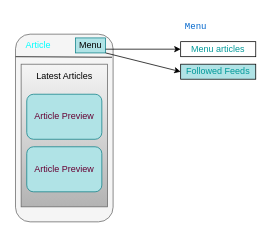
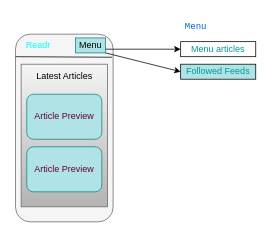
- <mxCell id="4" value="&lt;font&gt;Article&lt;/font&gt;" style="text;html=1;align=center;verticalAlign=middle;resizable=0;points=[];autosize=1;strokeColor=none;fillColor=none;fontColor=#00FFFF;" vertex="1" parent="1"><mxGeometry x="20" y="45" width="60" height="30" as="geometry" /></mxCell>
+ <mxCell id="4" value="&lt;font&gt;Readr&lt;/font&gt;" style="text;html=1;align=center;verticalAlign=middle;resizable=0;points=[];autosize=1;strokeColor=none;fillColor=none;fontColor=#00FFFF;" vertex="1" parent="1"><mxGeometry x="20" y="45" width="60" height="30" as="geometry" /></mxCell>
